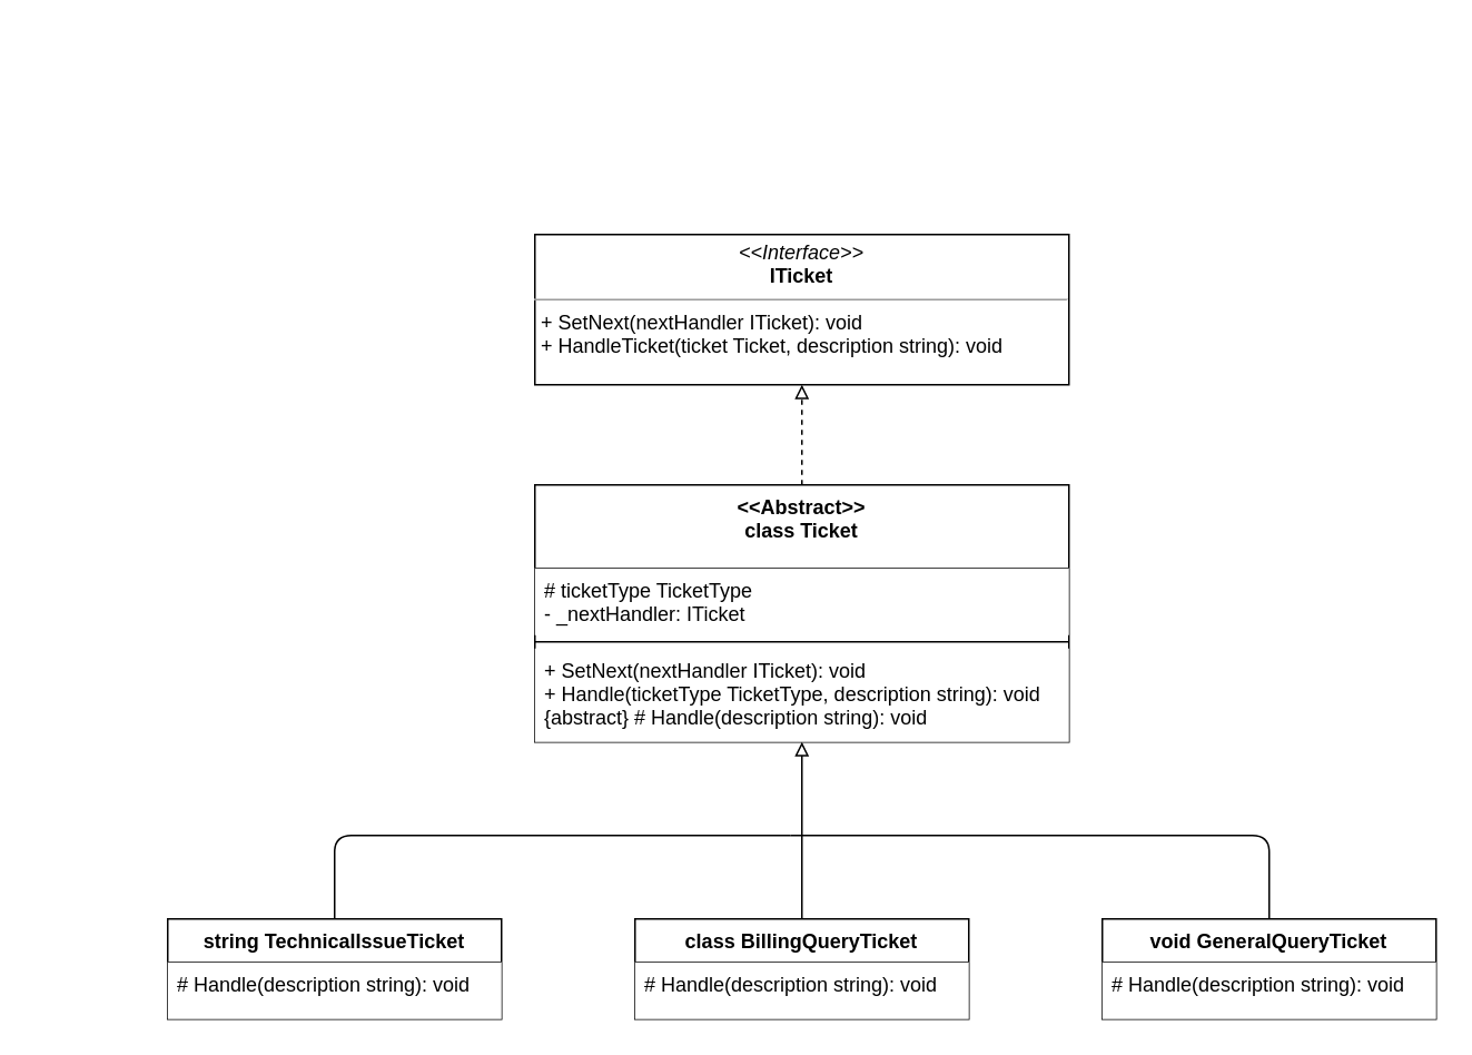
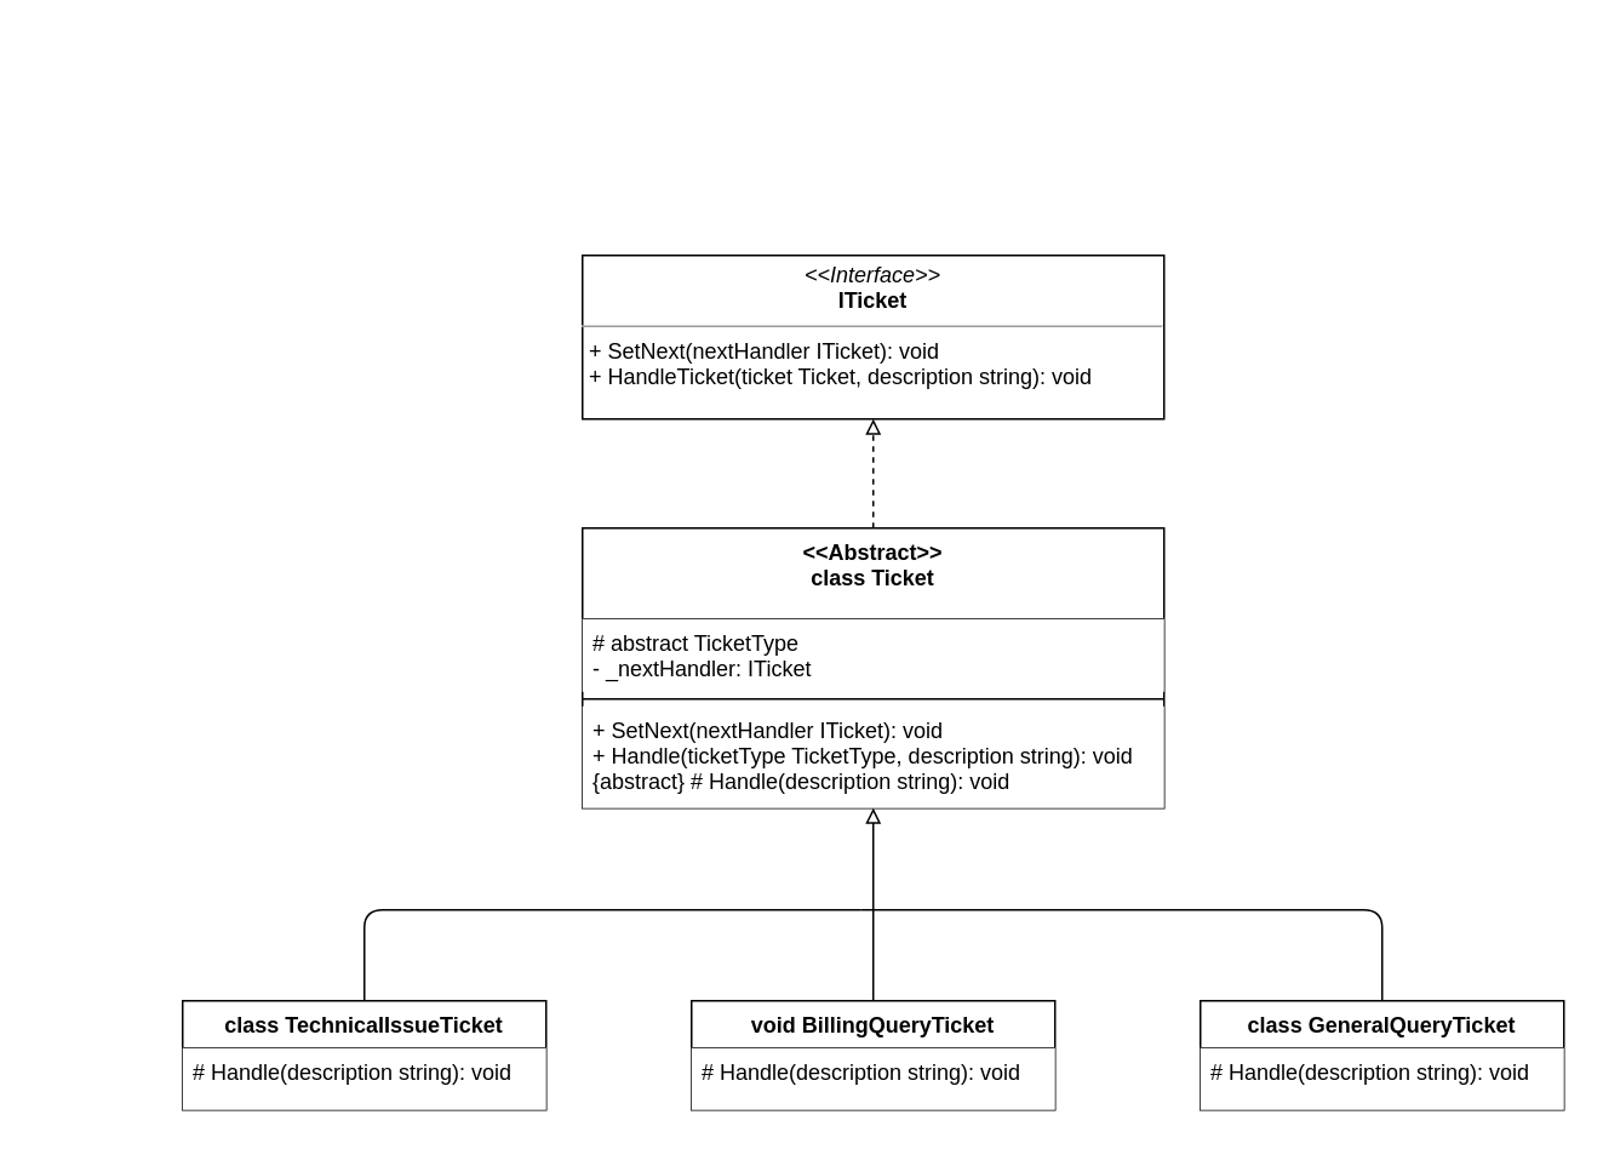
- <mxCell id="9" value="# ticketType TicketType&#10;- _nextHandler: ITicket" style="text;strokeColor=none;fillColor=default;align=left;verticalAlign=top;spacingLeft=4;spacingRight=4;overflow=hidden;rotatable=0;points=[[0,0.5],[1,0.5]];portConstraint=eastwest;" parent="8" vertex="1"><mxGeometry y="50" width="320" height="40" as="geometry" /></mxCell>
+ <mxCell id="9" value="# abstract TicketType&#10;- _nextHandler: ITicket" style="text;strokeColor=none;fillColor=default;align=left;verticalAlign=top;spacingLeft=4;spacingRight=4;overflow=hidden;rotatable=0;points=[[0,0.5],[1,0.5]];portConstraint=eastwest;" parent="8" vertex="1"><mxGeometry y="50" width="320" height="40" as="geometry" /></mxCell>
- <mxCell id="13" value="string TechnicalIssueTicket" style="swimlane;fontStyle=1;align=center;verticalAlign=top;childLayout=stackLayout;horizontal=1;startSize=26;horizontalStack=0;resizeParent=1;resizeParentMax=0;resizeLast=0;collapsible=1;marginBottom=0;fillColor=default;" parent="1" vertex="1"><mxGeometry x="100" y="550" width="200" height="60" as="geometry" /></mxCell>
+ <mxCell id="13" value="class TechnicalIssueTicket" style="swimlane;fontStyle=1;align=center;verticalAlign=top;childLayout=stackLayout;horizontal=1;startSize=26;horizontalStack=0;resizeParent=1;resizeParentMax=0;resizeLast=0;collapsible=1;marginBottom=0;fillColor=default;" parent="1" vertex="1"><mxGeometry x="100" y="550" width="200" height="60" as="geometry" /></mxCell>
- <mxCell id="16" value="class BillingQueryTicket" style="swimlane;fontStyle=1;align=center;verticalAlign=top;childLayout=stackLayout;horizontal=1;startSize=26;horizontalStack=0;resizeParent=1;resizeParentMax=0;resizeLast=0;collapsible=1;marginBottom=0;fillColor=default;" parent="1" vertex="1"><mxGeometry x="380" y="550" width="200" height="60" as="geometry" /></mxCell>
+ <mxCell id="16" value="void BillingQueryTicket" style="swimlane;fontStyle=1;align=center;verticalAlign=top;childLayout=stackLayout;horizontal=1;startSize=26;horizontalStack=0;resizeParent=1;resizeParentMax=0;resizeLast=0;collapsible=1;marginBottom=0;fillColor=default;" parent="1" vertex="1"><mxGeometry x="380" y="550" width="200" height="60" as="geometry" /></mxCell>
- <mxCell id="19" value="void GeneralQueryTicket" style="swimlane;fontStyle=1;align=center;verticalAlign=top;childLayout=stackLayout;horizontal=1;startSize=26;horizontalStack=0;resizeParent=1;resizeParentMax=0;resizeLast=0;collapsible=1;marginBottom=0;fillColor=default;" parent="1" vertex="1"><mxGeometry x="660" y="550" width="200" height="60" as="geometry" /></mxCell>
+ <mxCell id="19" value="class GeneralQueryTicket" style="swimlane;fontStyle=1;align=center;verticalAlign=top;childLayout=stackLayout;horizontal=1;startSize=26;horizontalStack=0;resizeParent=1;resizeParentMax=0;resizeLast=0;collapsible=1;marginBottom=0;fillColor=default;" parent="1" vertex="1"><mxGeometry x="660" y="550" width="200" height="60" as="geometry" /></mxCell>
